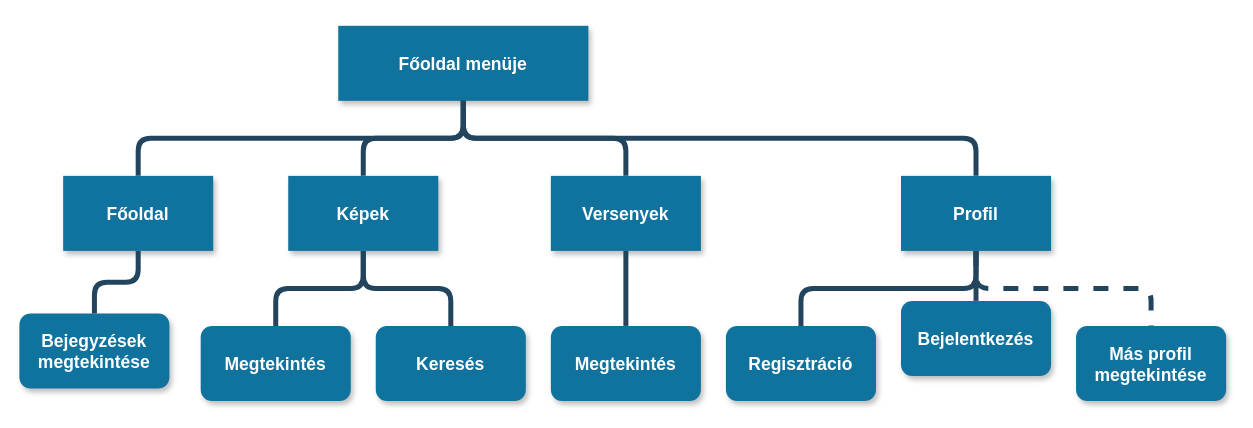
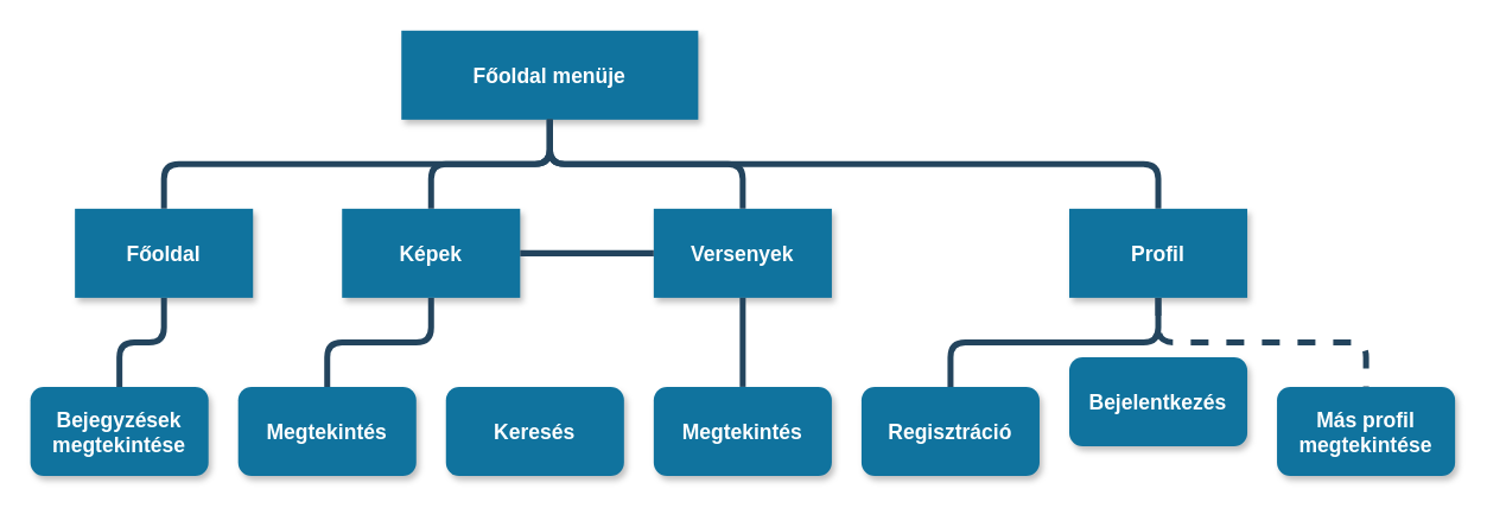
- <mxCell id="16" value="" style="edgeStyle=elbowEdgeStyle;elbow=vertical;strokeWidth=4;endArrow=none;endFill=0;fontStyle=1;strokeColor=#23445D;" edge="1" parent="1" source="4" target="14"><mxGeometry x="277" y="275.5" width="100" height="100" as="geometry"><mxPoint x="365" y="200" as="sourcePoint" /><mxPoint x="295" y="260" as="targetPoint" /></mxGeometry></mxCell>
+ <mxCell id="16" value="" style="edgeStyle=elbowEdgeStyle;elbow=vertical;strokeWidth=4;endArrow=none;endFill=0;fontStyle=1;strokeColor=#23445D;" edge="1" parent="1" source="4" target="5"><mxGeometry x="277" y="275.5" width="100" height="100" as="geometry"><mxPoint x="365" y="200" as="sourcePoint" /><mxPoint x="295" y="260" as="targetPoint" /></mxGeometry></mxCell>
- <mxCell id="22" value="" style="edgeStyle=elbowEdgeStyle;elbow=vertical;strokeWidth=4;endArrow=none;endFill=0;fontStyle=1;strokeColor=#23445D;" edge="1" parent="1" source="9" target="20"><mxGeometry x="547" y="285.5" width="100" height="100" as="geometry"><mxPoint x="730" y="200" as="sourcePoint" /><mxPoint x="760" y="260" as="targetPoint" /></mxGeometry></mxCell>
- <mxCell id="11" value="Bejegyzések&#10;megtekintése" style="rounded=1;fillColor=#10739E;strokeColor=none;shadow=1;gradientColor=none;fontStyle=1;fontColor=#FFFFFF;fontSize=14;" vertex="1" parent="1"><mxGeometry x="15" y="250" width="120" height="60" as="geometry" /></mxCell>
+ <mxCell id="11" value="Bejegyzések&#10;megtekintése" style="rounded=1;fillColor=#10739E;strokeColor=none;shadow=1;gradientColor=none;fontStyle=1;fontColor=#FFFFFF;fontSize=14;" vertex="1" parent="1"><mxGeometry x="20" y="260" width="120" height="60" as="geometry" /></mxCell>
